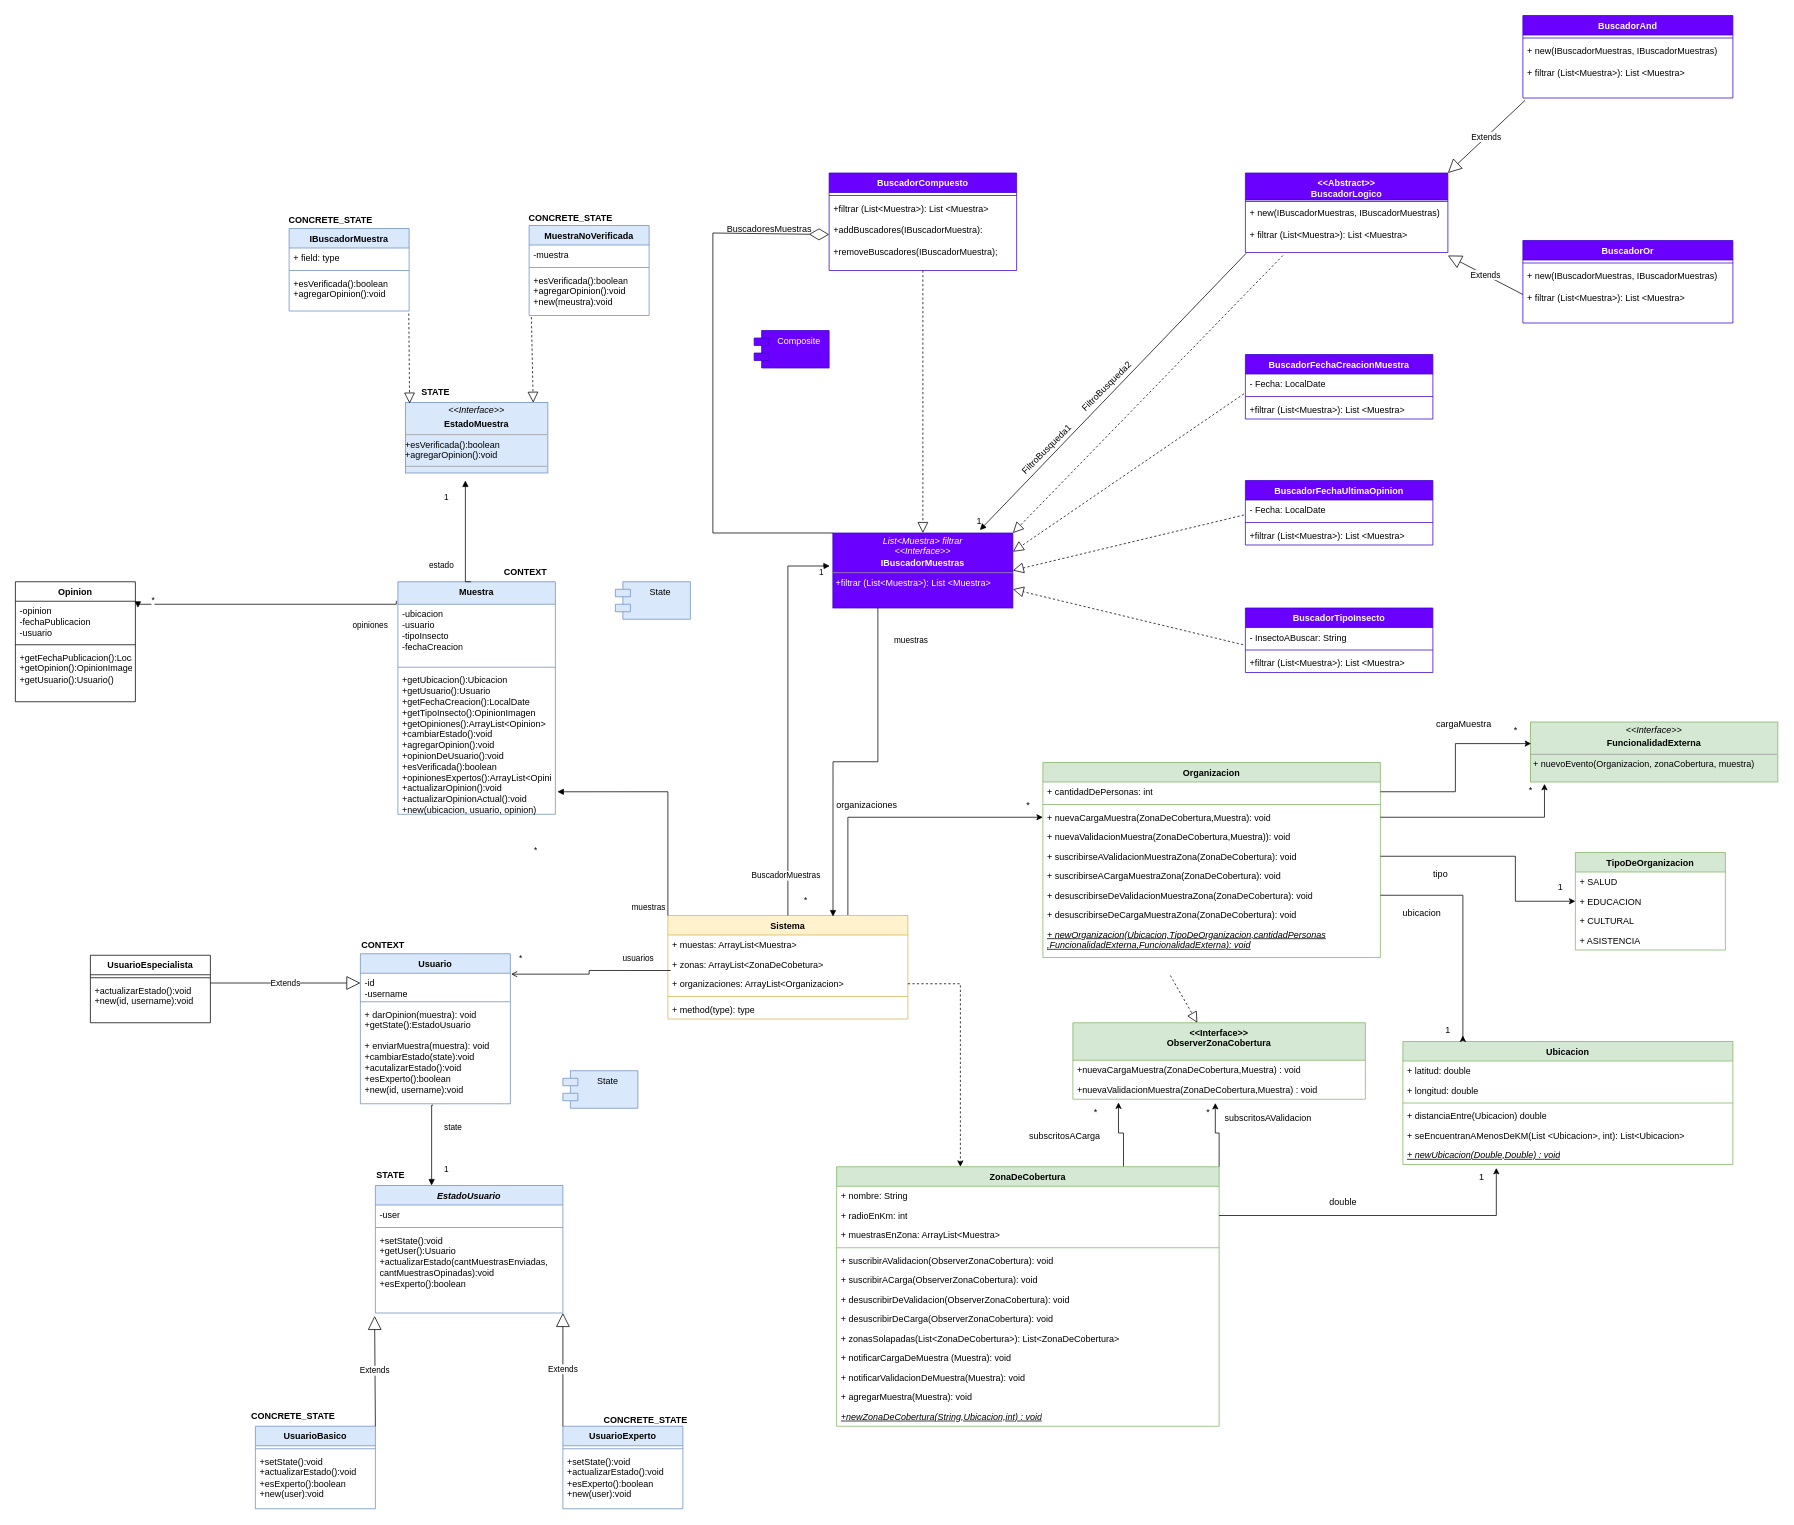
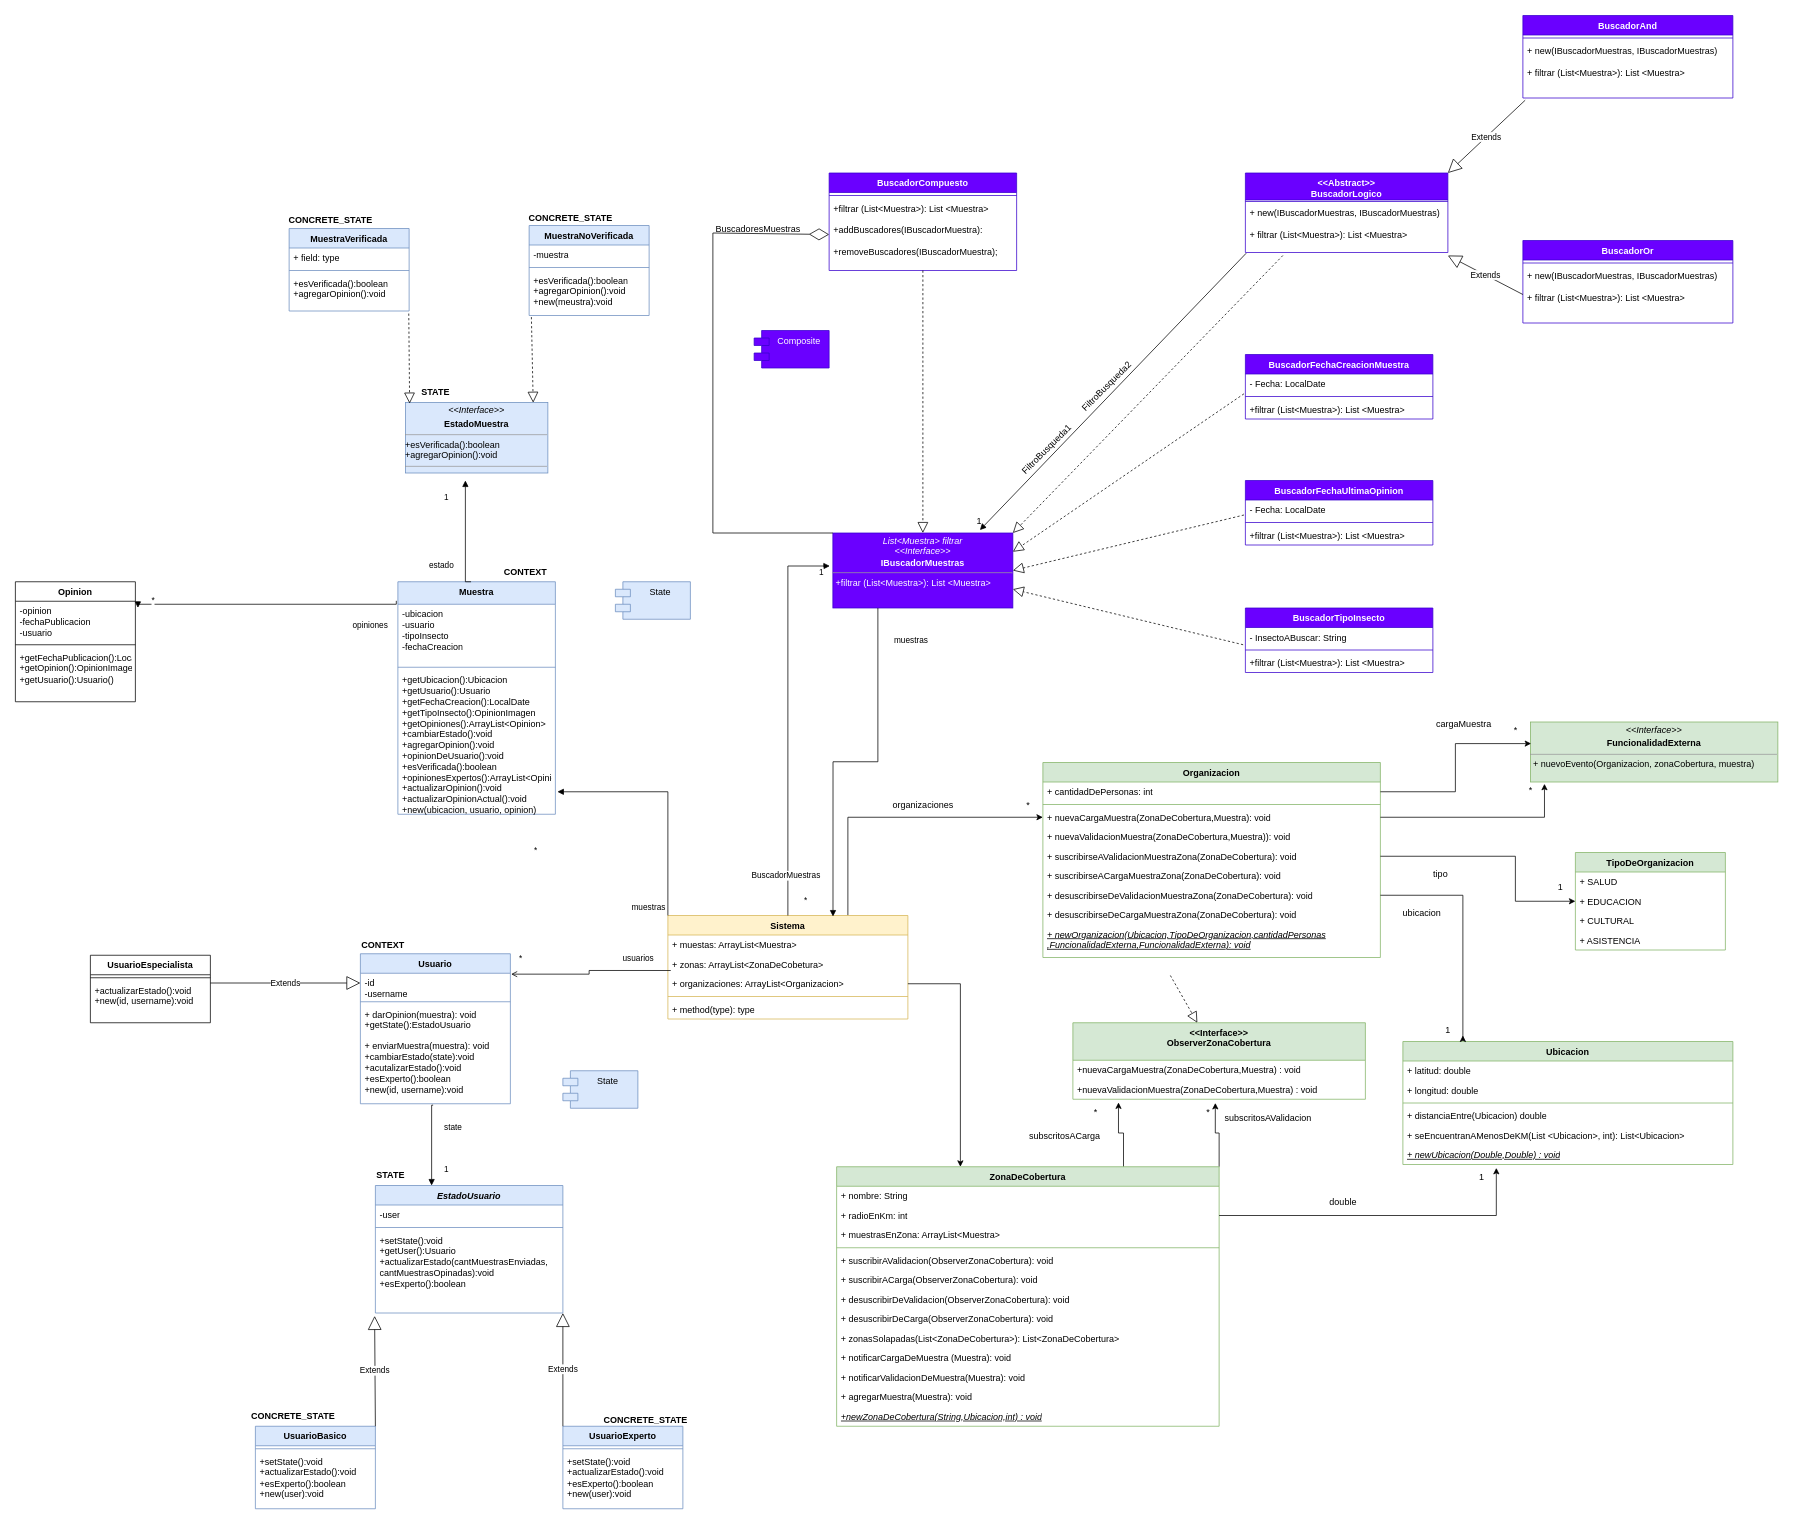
- <mxCell id="109" value="BuscadoresMuestras&lt;br&gt;" style="text;html=1;align=center;verticalAlign=middle;resizable=0;points=[];autosize=1;strokeColor=none;fillColor=none;" parent="1" vertex="1"><mxGeometry x="955" y="290" width="140" height="30" as="geometry" /></mxCell>
+ <mxCell id="109" value="BuscadoresMuestras&lt;br&gt;" style="text;html=1;align=center;verticalAlign=middle;resizable=0;points=[];autosize=1;strokeColor=none;fillColor=none;" parent="1" vertex="1"><mxGeometry x="940" y="290" width="140" height="30" as="geometry" /></mxCell>
- <mxCell id="73" value="IBuscadorMuestra" style="swimlane;fontStyle=1;align=center;verticalAlign=top;childLayout=stackLayout;horizontal=1;startSize=26;horizontalStack=0;resizeParent=1;resizeParentMax=0;resizeLast=0;collapsible=1;marginBottom=0;whiteSpace=wrap;html=1;fillColor=#dae8fc;strokeColor=#6c8ebf;" parent="1" vertex="1"><mxGeometry x="385" y="304" width="160" height="110" as="geometry" /></mxCell>
+ <mxCell id="73" value="MuestraVerificada" style="swimlane;fontStyle=1;align=center;verticalAlign=top;childLayout=stackLayout;horizontal=1;startSize=26;horizontalStack=0;resizeParent=1;resizeParentMax=0;resizeLast=0;collapsible=1;marginBottom=0;whiteSpace=wrap;html=1;fillColor=#dae8fc;strokeColor=#6c8ebf;" parent="1" vertex="1"><mxGeometry x="385" y="304" width="160" height="110" as="geometry" /></mxCell>
- <mxCell id="153" value="organizaciones" style="text;html=1;align=center;verticalAlign=middle;resizable=0;points=[];autosize=1;strokeColor=none;fillColor=none;" vertex="1" parent="1"><mxGeometry x="1105" y="1058" width="100" height="30" as="geometry" /></mxCell>
+ <mxCell id="153" value="organizaciones" style="text;html=1;align=center;verticalAlign=middle;resizable=0;points=[];autosize=1;strokeColor=none;fillColor=none;" vertex="1" parent="1"><mxGeometry x="1180" y="1058" width="100" height="30" as="geometry" /></mxCell>
- <mxCell id="147" style="edgeStyle=orthogonalEdgeStyle;rounded=0;orthogonalLoop=1;jettySize=auto;html=1;exitX=1;exitY=0.5;exitDx=0;exitDy=0;dashed=1;" edge="1" parent="1" source="45" target="27"><mxGeometry relative="1" as="geometry"><Array as="points"><mxPoint x="1280" y="1311" /></Array></mxGeometry></mxCell>
+ <mxCell id="147" style="edgeStyle=orthogonalEdgeStyle;rounded=0;orthogonalLoop=1;jettySize=auto;html=1;exitX=1;exitY=0.5;exitDx=0;exitDy=0;" edge="1" parent="1" source="45" target="27"><mxGeometry relative="1" as="geometry"><Array as="points"><mxPoint x="1280" y="1311" /></Array></mxGeometry></mxCell>
